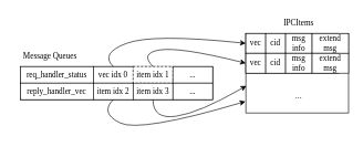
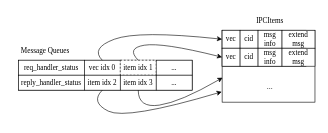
- <mxCell id="19" value="&lt;font face=&quot;Times New Roman&quot;&gt;reply_handler_vec&lt;/font&gt;" style="rounded=0;whiteSpace=wrap;html=1;" vertex="1" parent="1"><mxGeometry x="30" y="125" width="110" height="25" as="geometry" /></mxCell>
+ <mxCell id="19" value="&lt;font face=&quot;Times New Roman&quot;&gt;reply_handler_status&lt;/font&gt;" style="rounded=0;whiteSpace=wrap;html=1;" vertex="1" parent="1"><mxGeometry x="30" y="125" width="110" height="25" as="geometry" /></mxCell>
